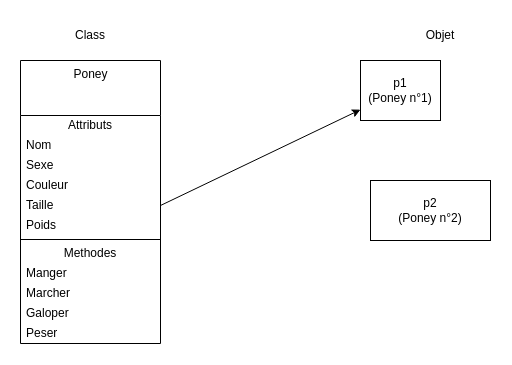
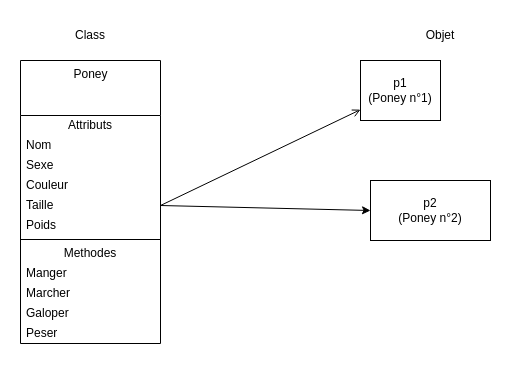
- <mxCell id="18" value="" style="endArrow=classic;html=1;rounded=0;exitX=1;exitY=0.5;exitDx=0;exitDy=0;" edge="1" parent="1" source="7" target="16"><mxGeometry width="50" height="50" relative="1" as="geometry"><mxPoint x="280" y="300" as="sourcePoint" /><mxPoint x="330" y="250" as="targetPoint" /></mxGeometry></mxCell>
+ <mxCell id="18" value="" style="endArrow=open;html=1;rounded=0;exitX=1;exitY=0.5;exitDx=0;exitDy=0;" edge="1" parent="1" source="7" target="16"><mxGeometry width="50" height="50" relative="1" as="geometry"><mxPoint x="280" y="300" as="sourcePoint" /><mxPoint x="330" y="250" as="targetPoint" /></mxGeometry></mxCell>
+ <mxCell id="19" value="" style="endArrow=classic;html=1;rounded=0;exitX=1;exitY=0.5;exitDx=0;exitDy=0;entryX=0;entryY=0.5;entryDx=0;entryDy=0;" edge="1" parent="1" source="7" target="17"><mxGeometry width="50" height="50" relative="1" as="geometry"><mxPoint x="169.02" y="102.076" as="sourcePoint" /><mxPoint x="370" y="100.477" as="targetPoint" /></mxGeometry></mxCell>
